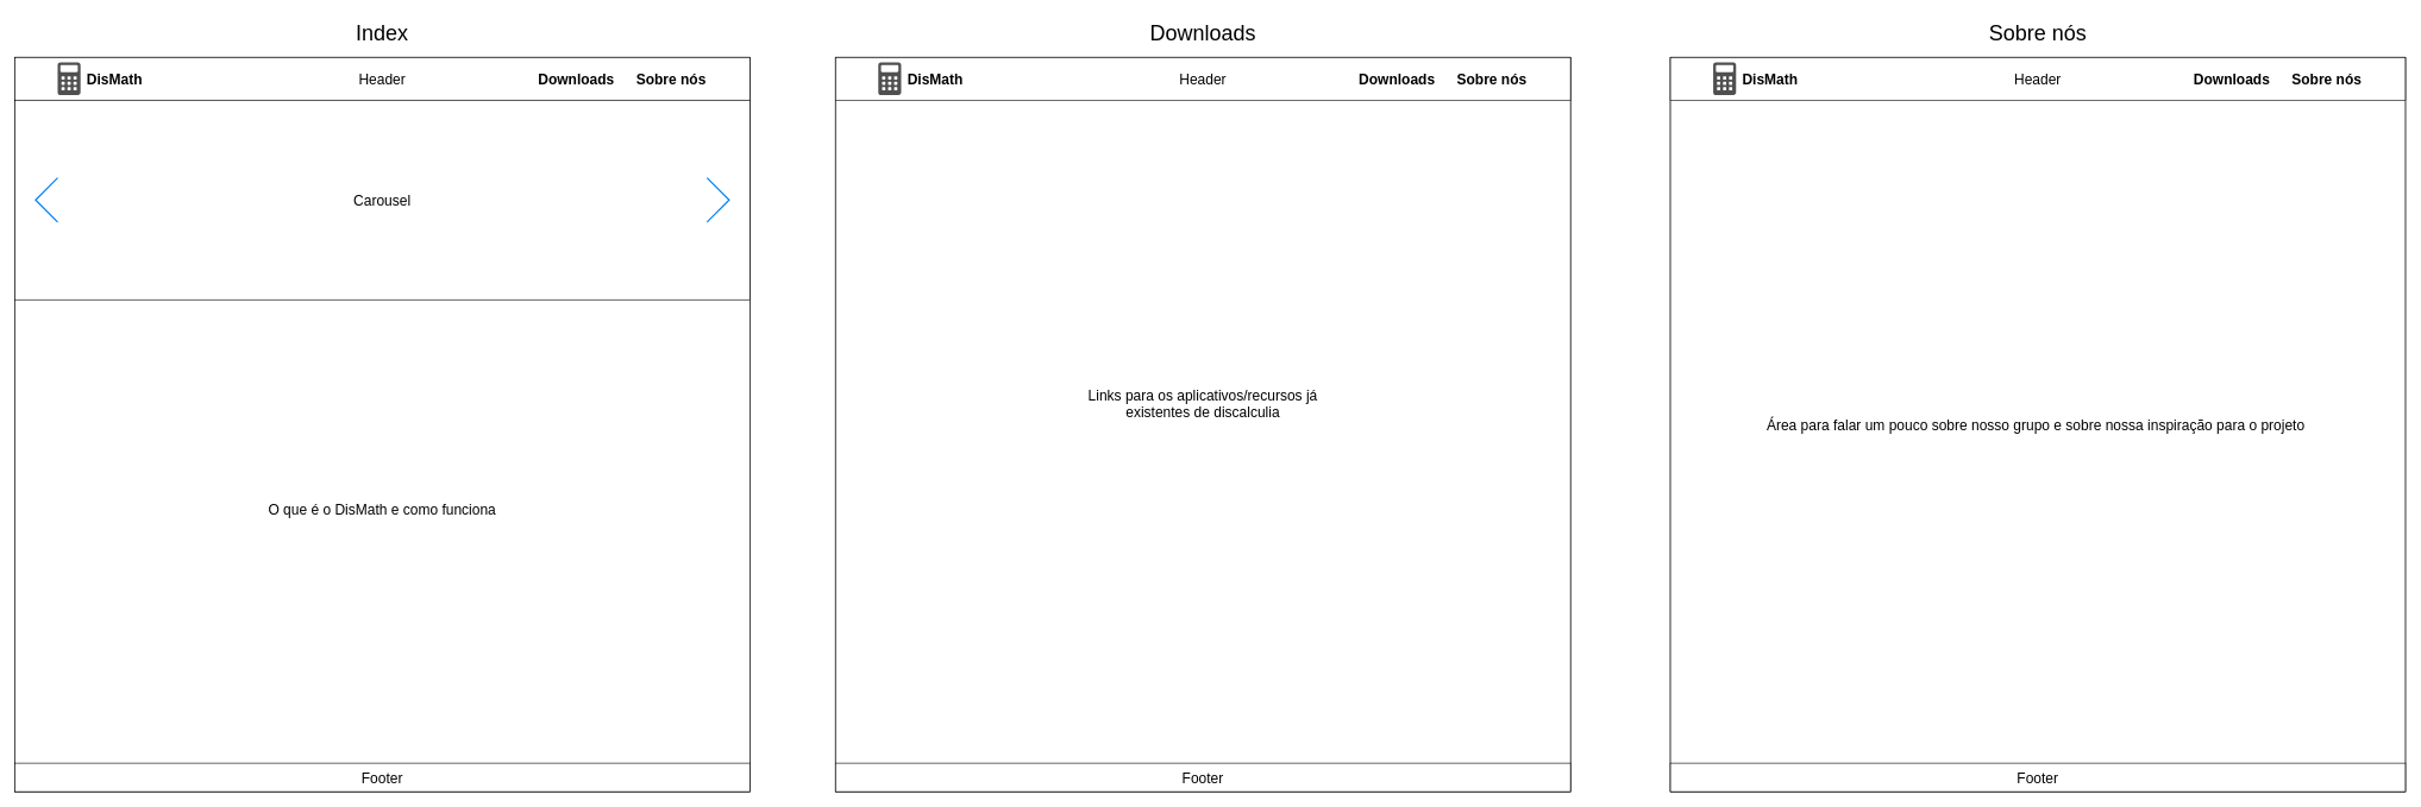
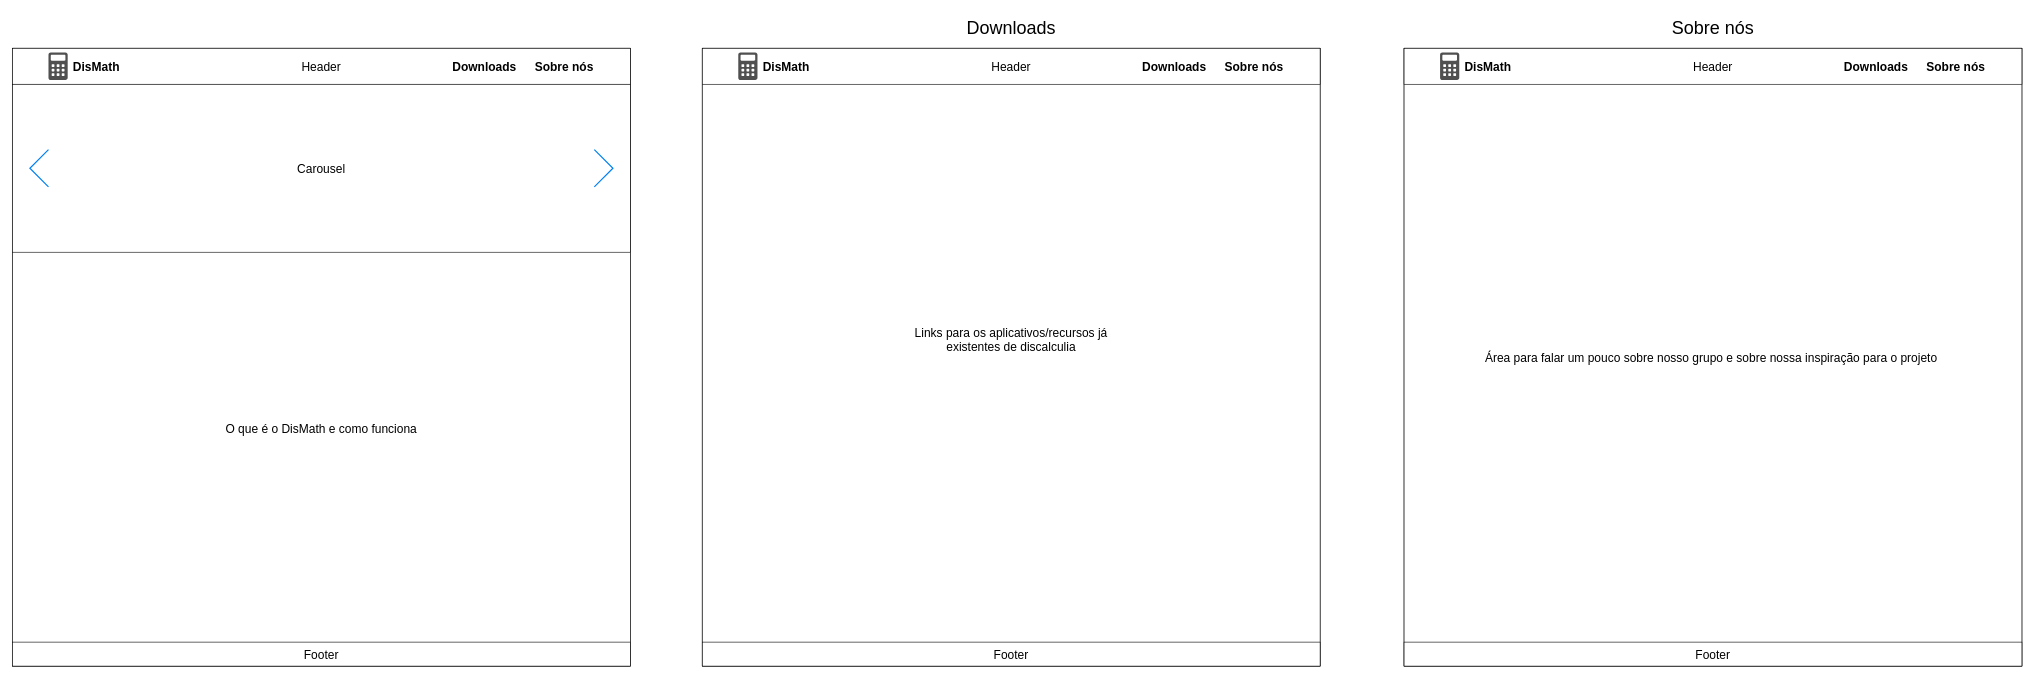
- <mxCell id="31" value="&lt;font style=&quot;font-size: 30px;&quot;&gt;Index&lt;/font&gt;" style="text;html=1;strokeColor=none;fillColor=none;align=center;verticalAlign=middle;whiteSpace=wrap;rounded=0;" vertex="1" parent="1"><mxGeometry x="20" y="20" width="1030" height="50" as="geometry" /></mxCell>
